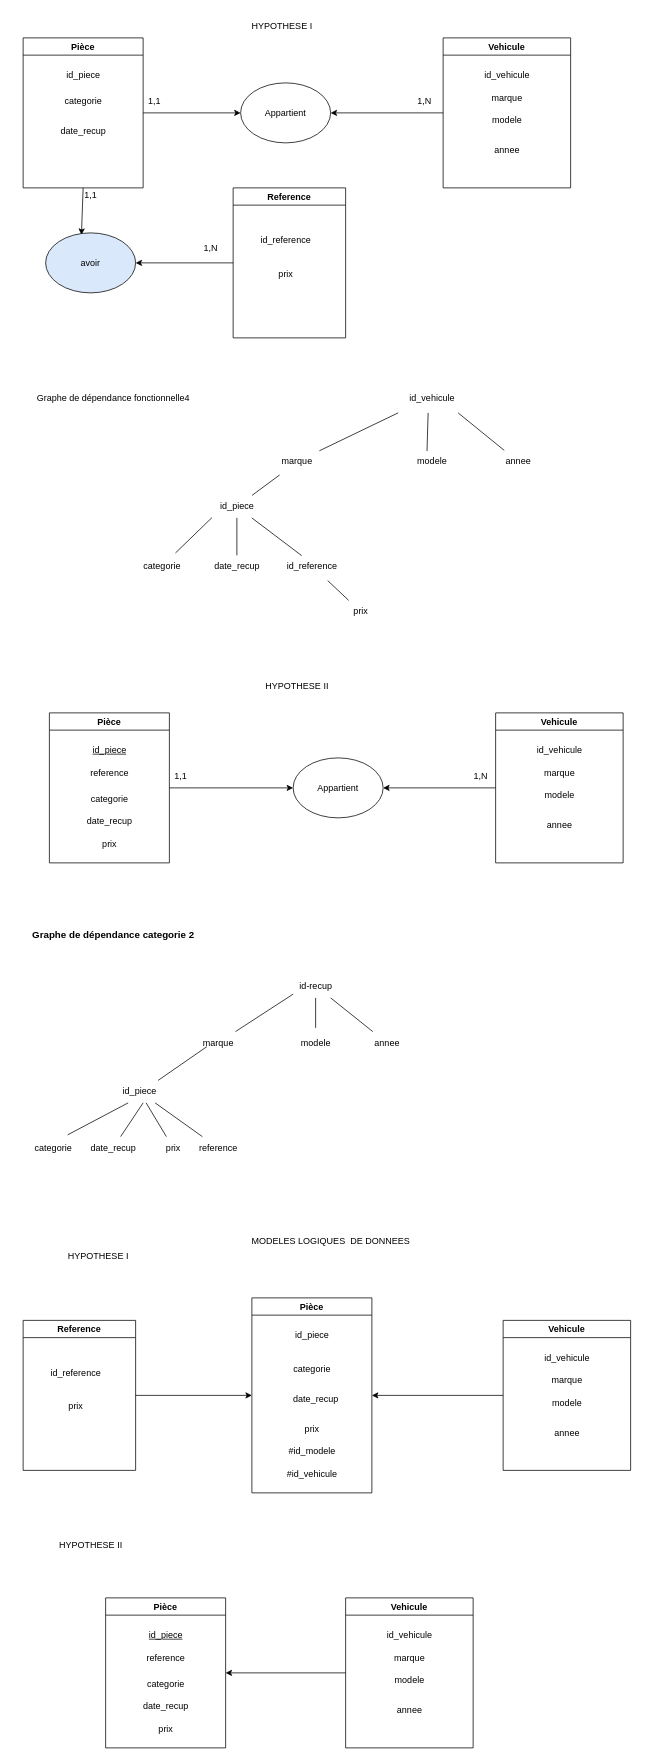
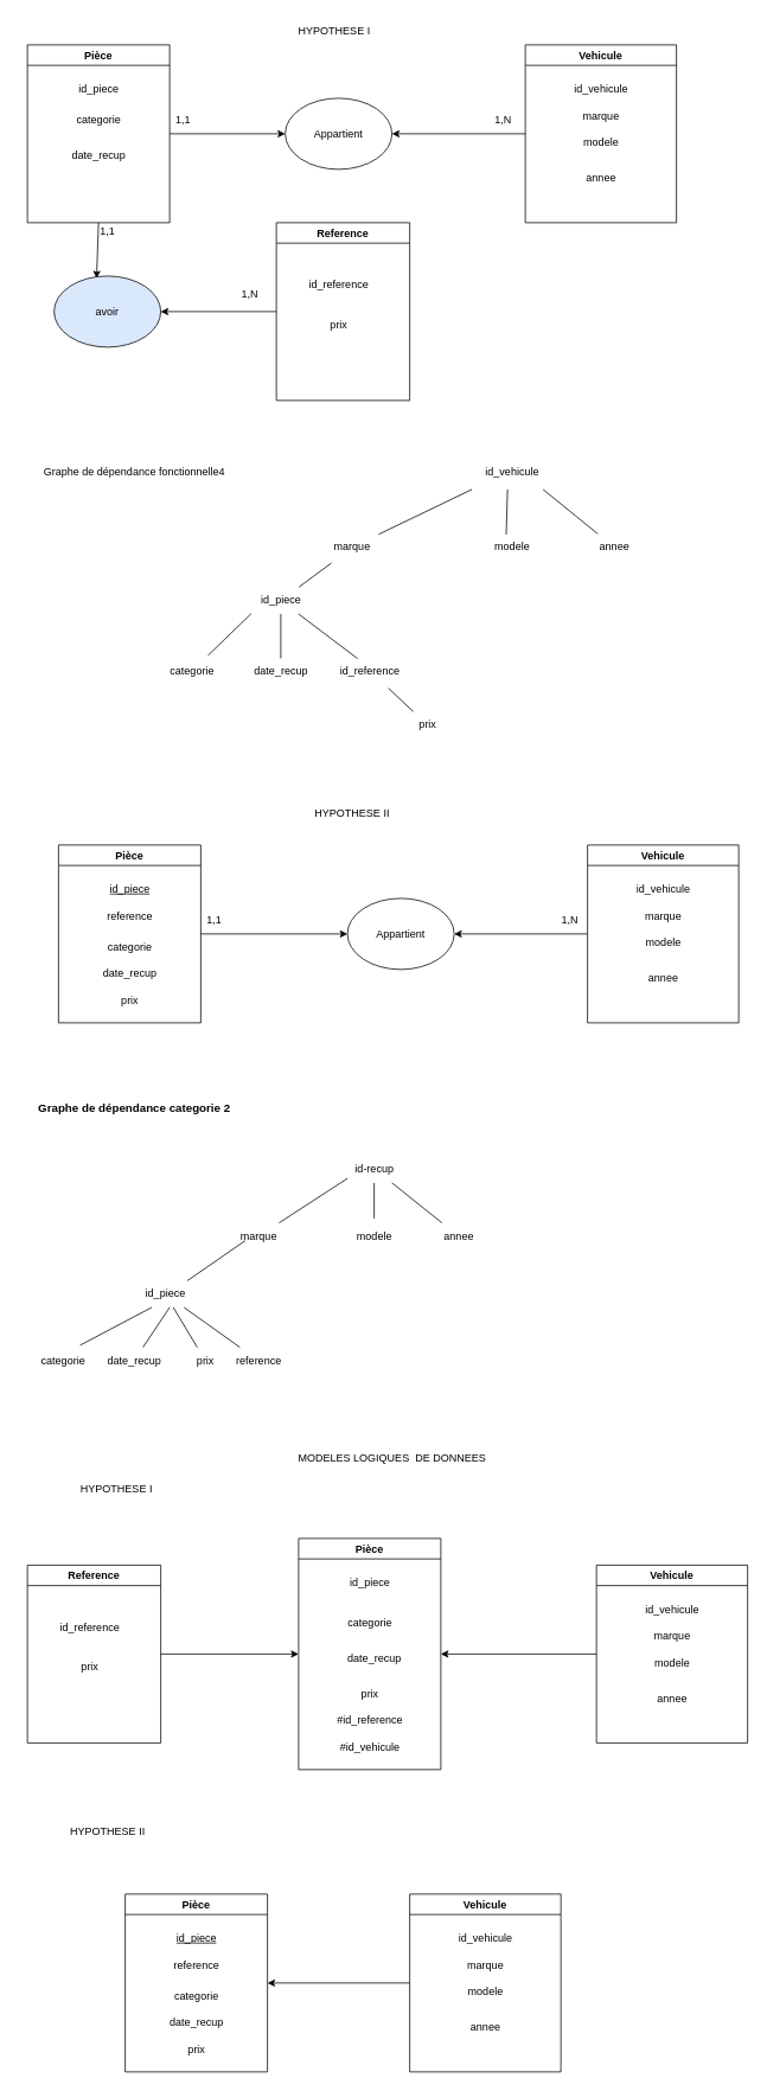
- <mxCell id="77" value="MODELES LOGIQUES&amp;nbsp; DE DONNEES" style="text;html=1;align=center;verticalAlign=middle;resizable=0;points=[];autosize=1;strokeColor=none;fillColor=none;" parent="1" vertex="1"><mxGeometry x="325" y="1640" width="230" height="30" as="geometry" /></mxCell>
+ <mxCell id="77" value="MODELES LOGIQUES&amp;nbsp; DE DONNEES" style="text;html=1;align=center;verticalAlign=middle;resizable=0;points=[];autosize=1;strokeColor=none;fillColor=none;" parent="1" vertex="1"><mxGeometry x="325" y="1625" width="230" height="30" as="geometry" /></mxCell>
- <mxCell id="83" value="#id_modele" style="text;html=1;align=center;verticalAlign=middle;resizable=0;points=[];autosize=1;strokeColor=none;fillColor=none;" parent="79" vertex="1"><mxGeometry x="30" y="190" width="100" height="30" as="geometry" /></mxCell>
+ <mxCell id="83" value="#id_reference" style="text;html=1;align=center;verticalAlign=middle;resizable=0;points=[];autosize=1;strokeColor=none;fillColor=none;" parent="79" vertex="1"><mxGeometry x="30" y="190" width="100" height="30" as="geometry" /></mxCell>
